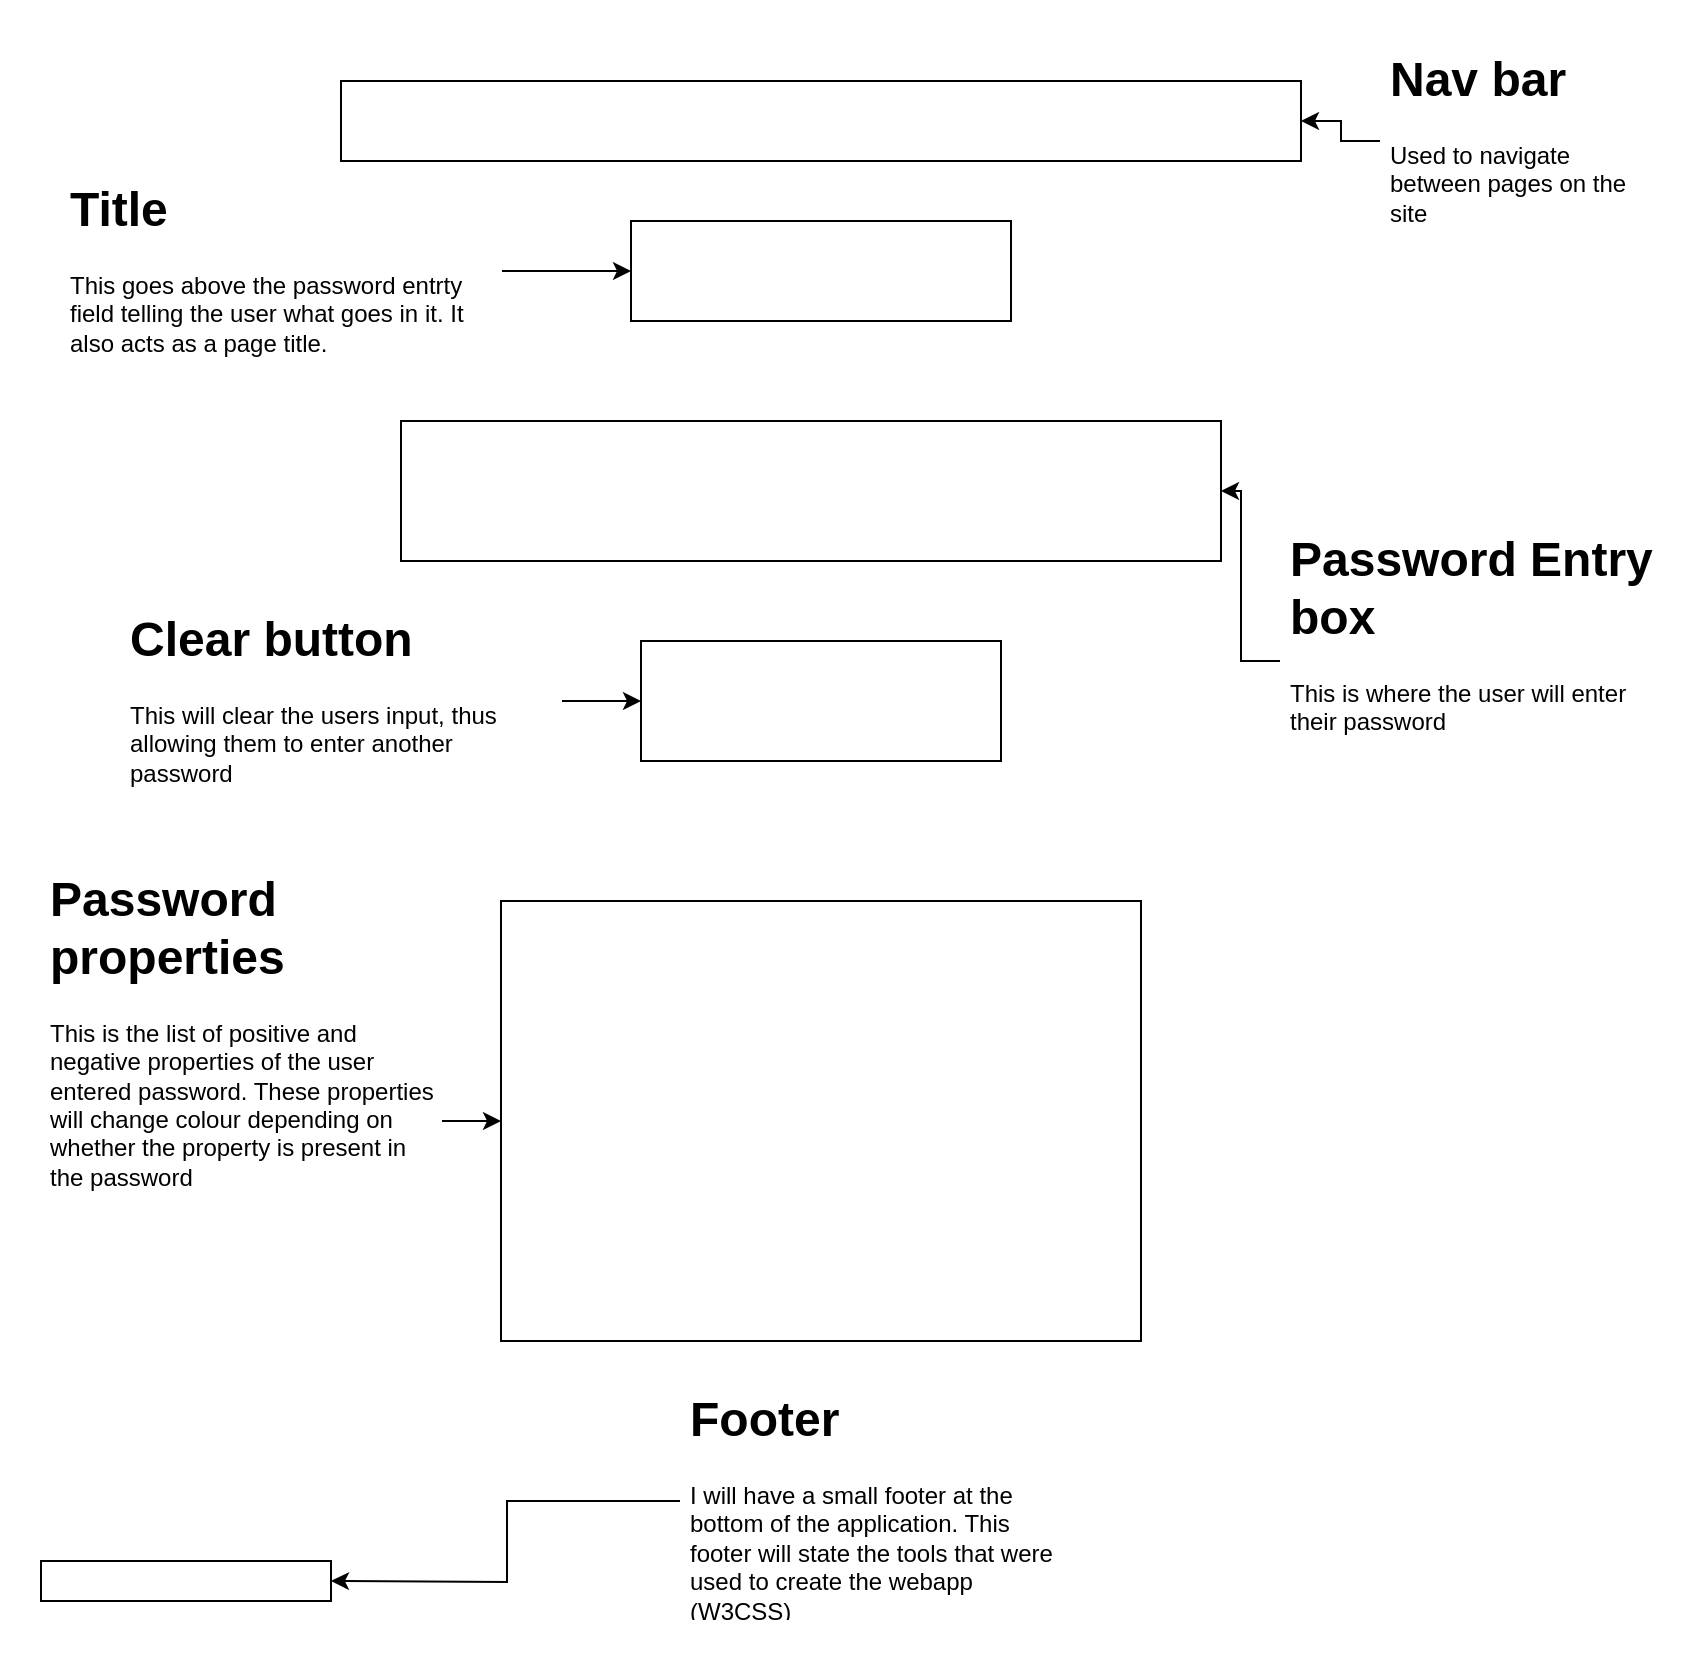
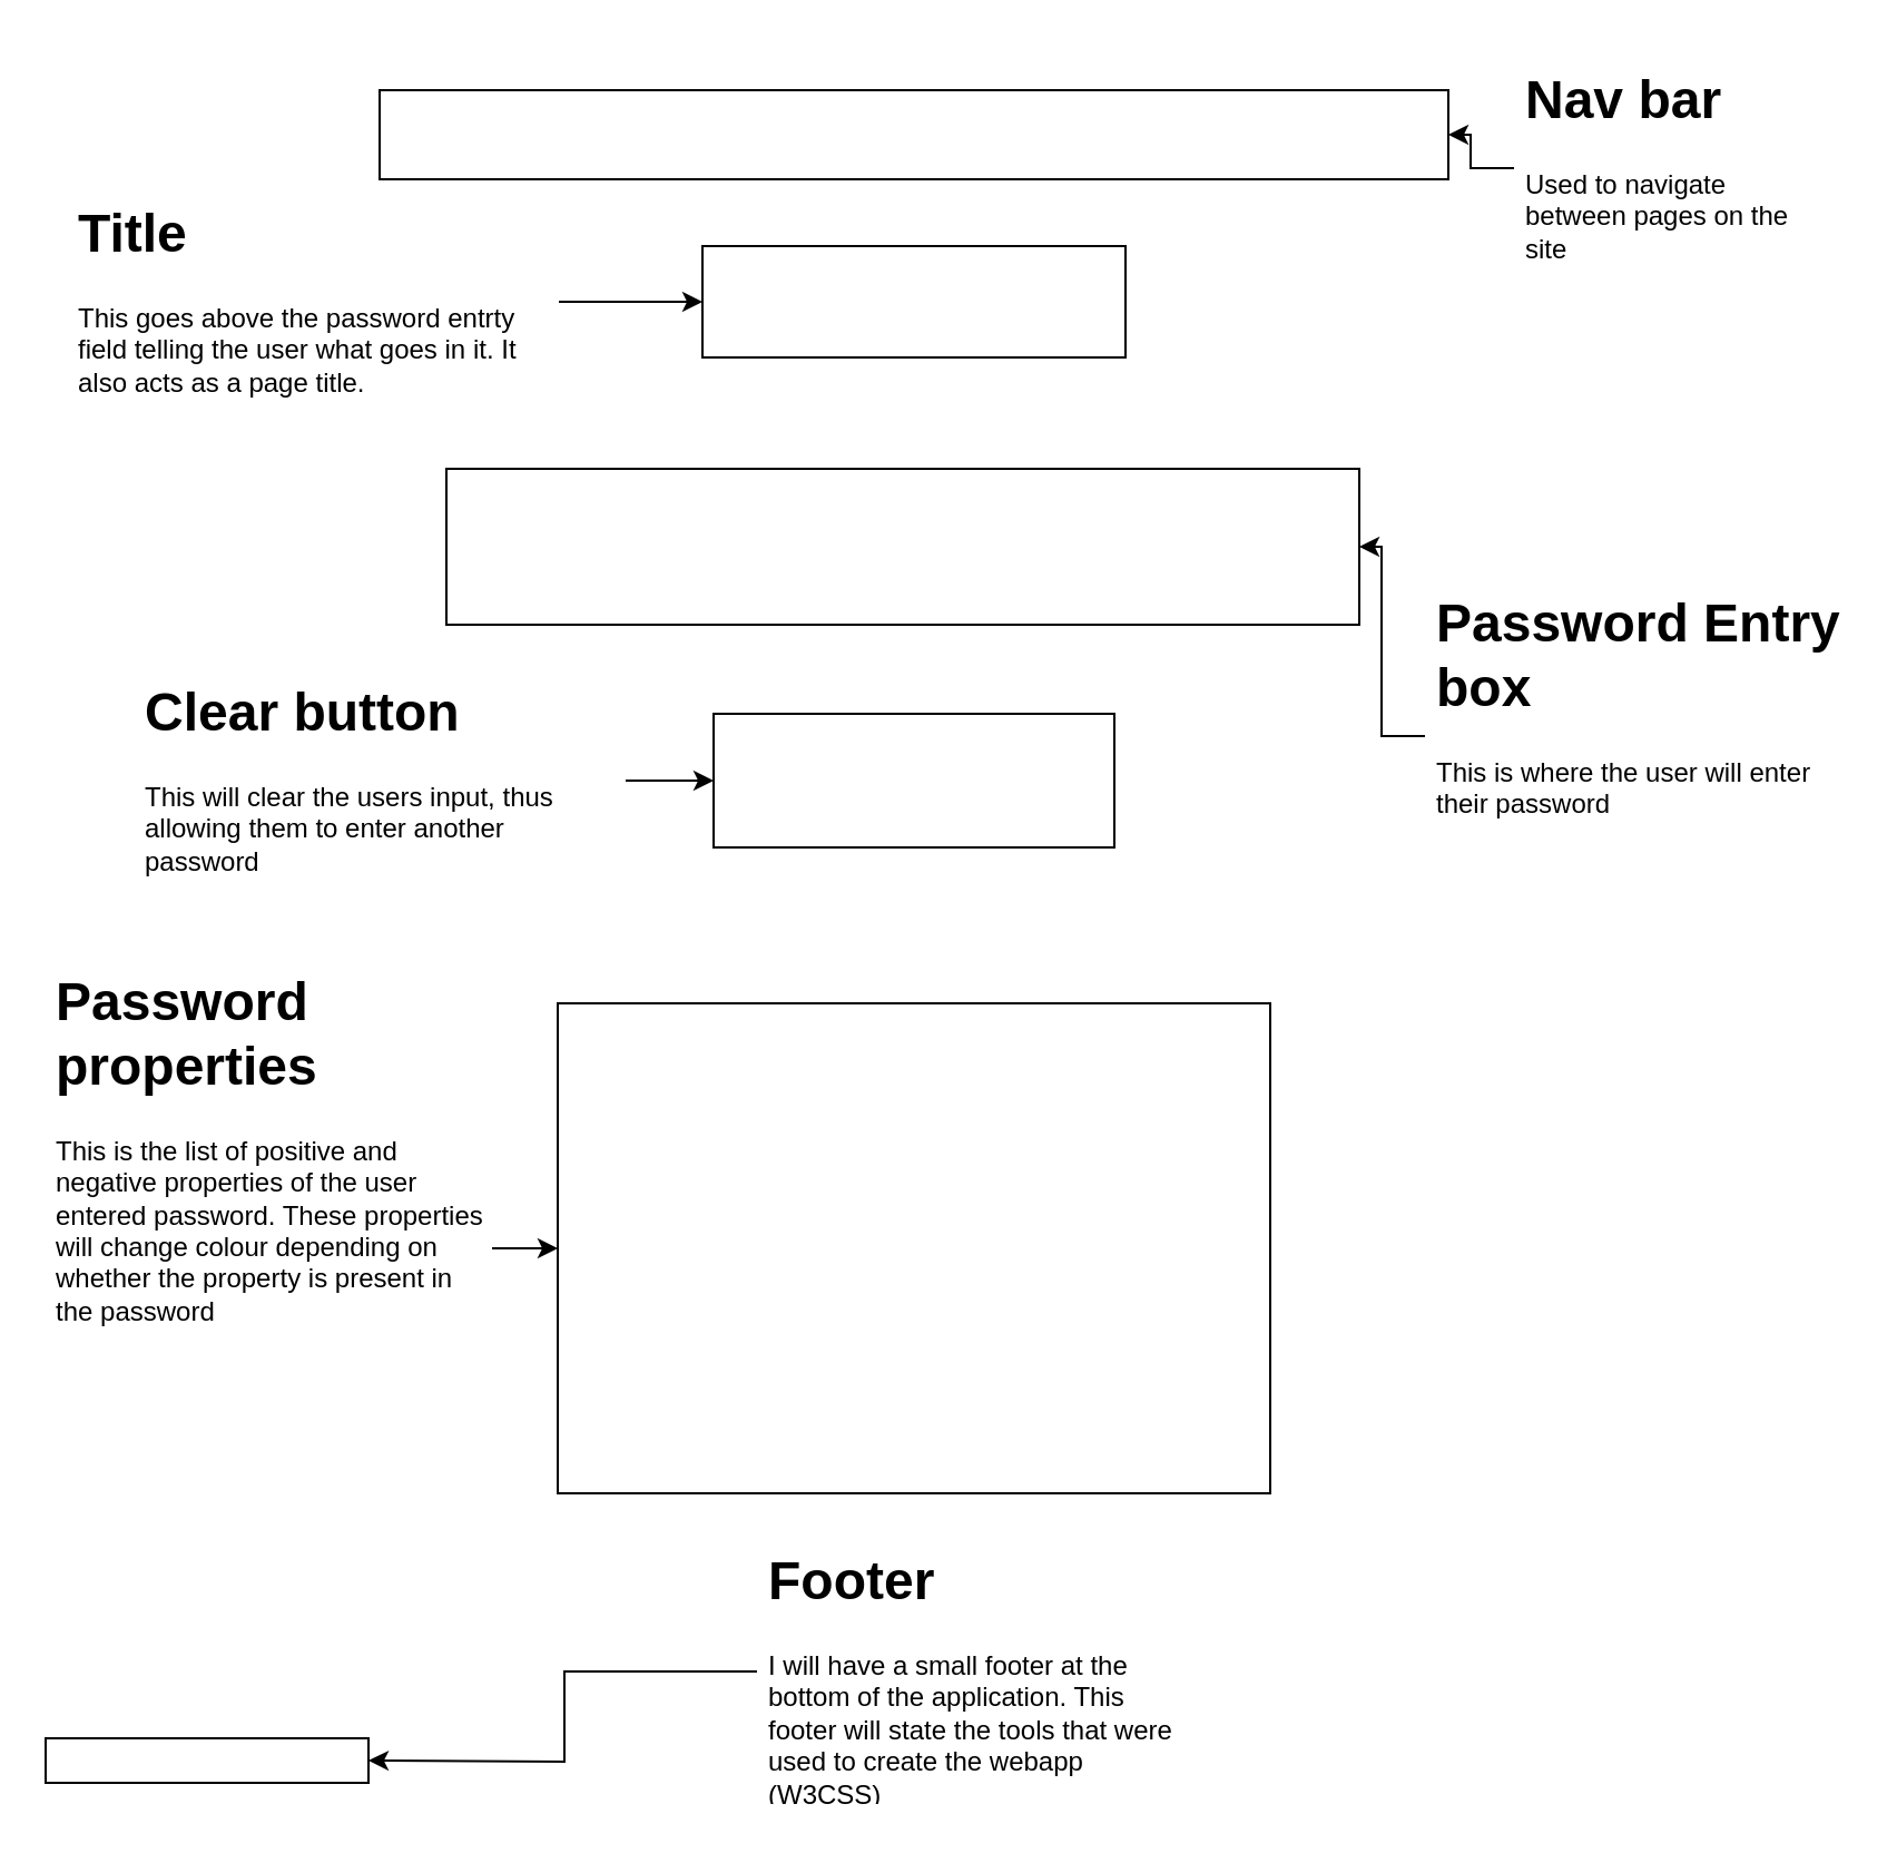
- <mxCell id="7" value="&lt;h1&gt;Nav bar&lt;br&gt;&lt;/h1&gt;&lt;p&gt;Used to navigate between pages on the site&lt;br&gt;&lt;/p&gt;" style="text;html=1;strokeColor=#FFFFFF;fillColor=none;spacing=5;spacingTop=-20;whiteSpace=wrap;overflow=hidden;rounded=0;shadow=0;" parent="1" vertex="1"><mxGeometry x="690" y="20" width="140" height="100" as="geometry" /></mxCell>
+ <mxCell id="7" value="&lt;h1&gt;Nav bar&lt;br&gt;&lt;/h1&gt;&lt;p&gt;Used to navigate between pages on the site&lt;br&gt;&lt;/p&gt;" style="text;html=1;strokeColor=#FFFFFF;fillColor=none;spacing=5;spacingTop=-20;whiteSpace=wrap;overflow=hidden;rounded=0;shadow=0;" parent="1" vertex="1"><mxGeometry x="680" y="25" width="140" height="100" as="geometry" /></mxCell>
